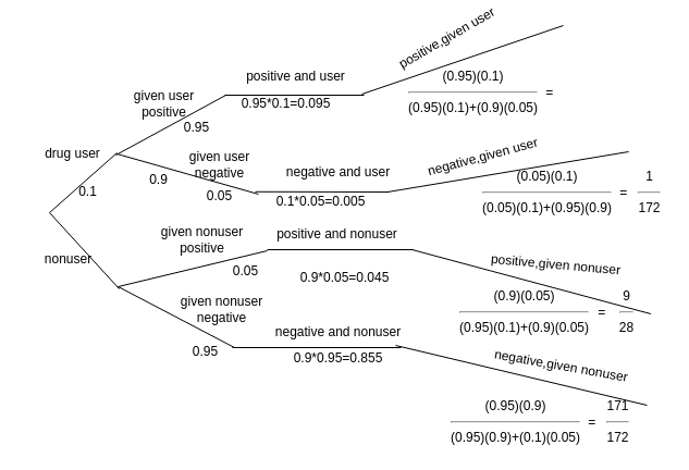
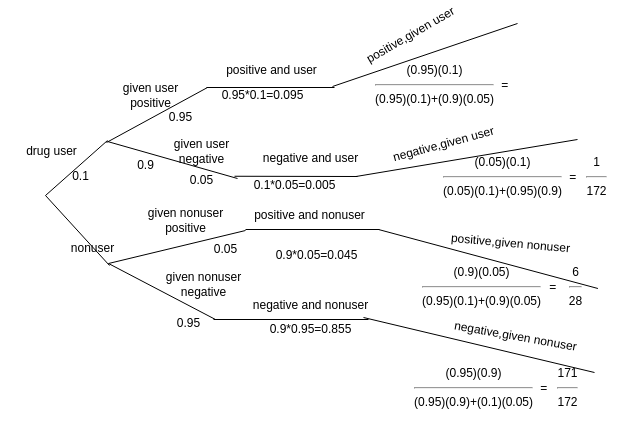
- <mxCell id="5" value="drug user" style="text;html=1;align=center;verticalAlign=middle;resizable=0;points=[];autosize=1;" vertex="1" parent="1"><mxGeometry x="35" y="129" width="61" height="18" as="geometry" /></mxCell>
+ <mxCell id="5" value="drug user" style="text;html=1;align=center;verticalAlign=middle;resizable=0;points=[];autosize=1;" vertex="1" parent="1"><mxGeometry x="20" y="139" width="61" height="18" as="geometry" /></mxCell>
- <mxCell id="4" value="nonuser" style="text;html=1;align=center;verticalAlign=middle;resizable=0;points=[];autosize=1;" vertex="1" parent="1"><mxGeometry x="35" y="226" width="53" height="18" as="geometry" /></mxCell>
+ <mxCell id="4" value="nonuser" style="text;html=1;align=center;verticalAlign=middle;resizable=0;points=[];autosize=1;" vertex="1" parent="1"><mxGeometry x="65" y="236" width="53" height="18" as="geometry" /></mxCell>
- <mxCell id="49" value="9&lt;hr&gt;28" style="text;html=1;align=center;verticalAlign=middle;resizable=0;points=[];autosize=1;" vertex="1" parent="1"><mxGeometry x="563.5" y="260" width="23" height="46" as="geometry" /></mxCell>
+ <mxCell id="49" value="6&lt;hr&gt;28" style="text;html=1;align=center;verticalAlign=middle;resizable=0;points=[];autosize=1;" vertex="1" parent="1"><mxGeometry x="563.5" y="260" width="23" height="46" as="geometry" /></mxCell>
